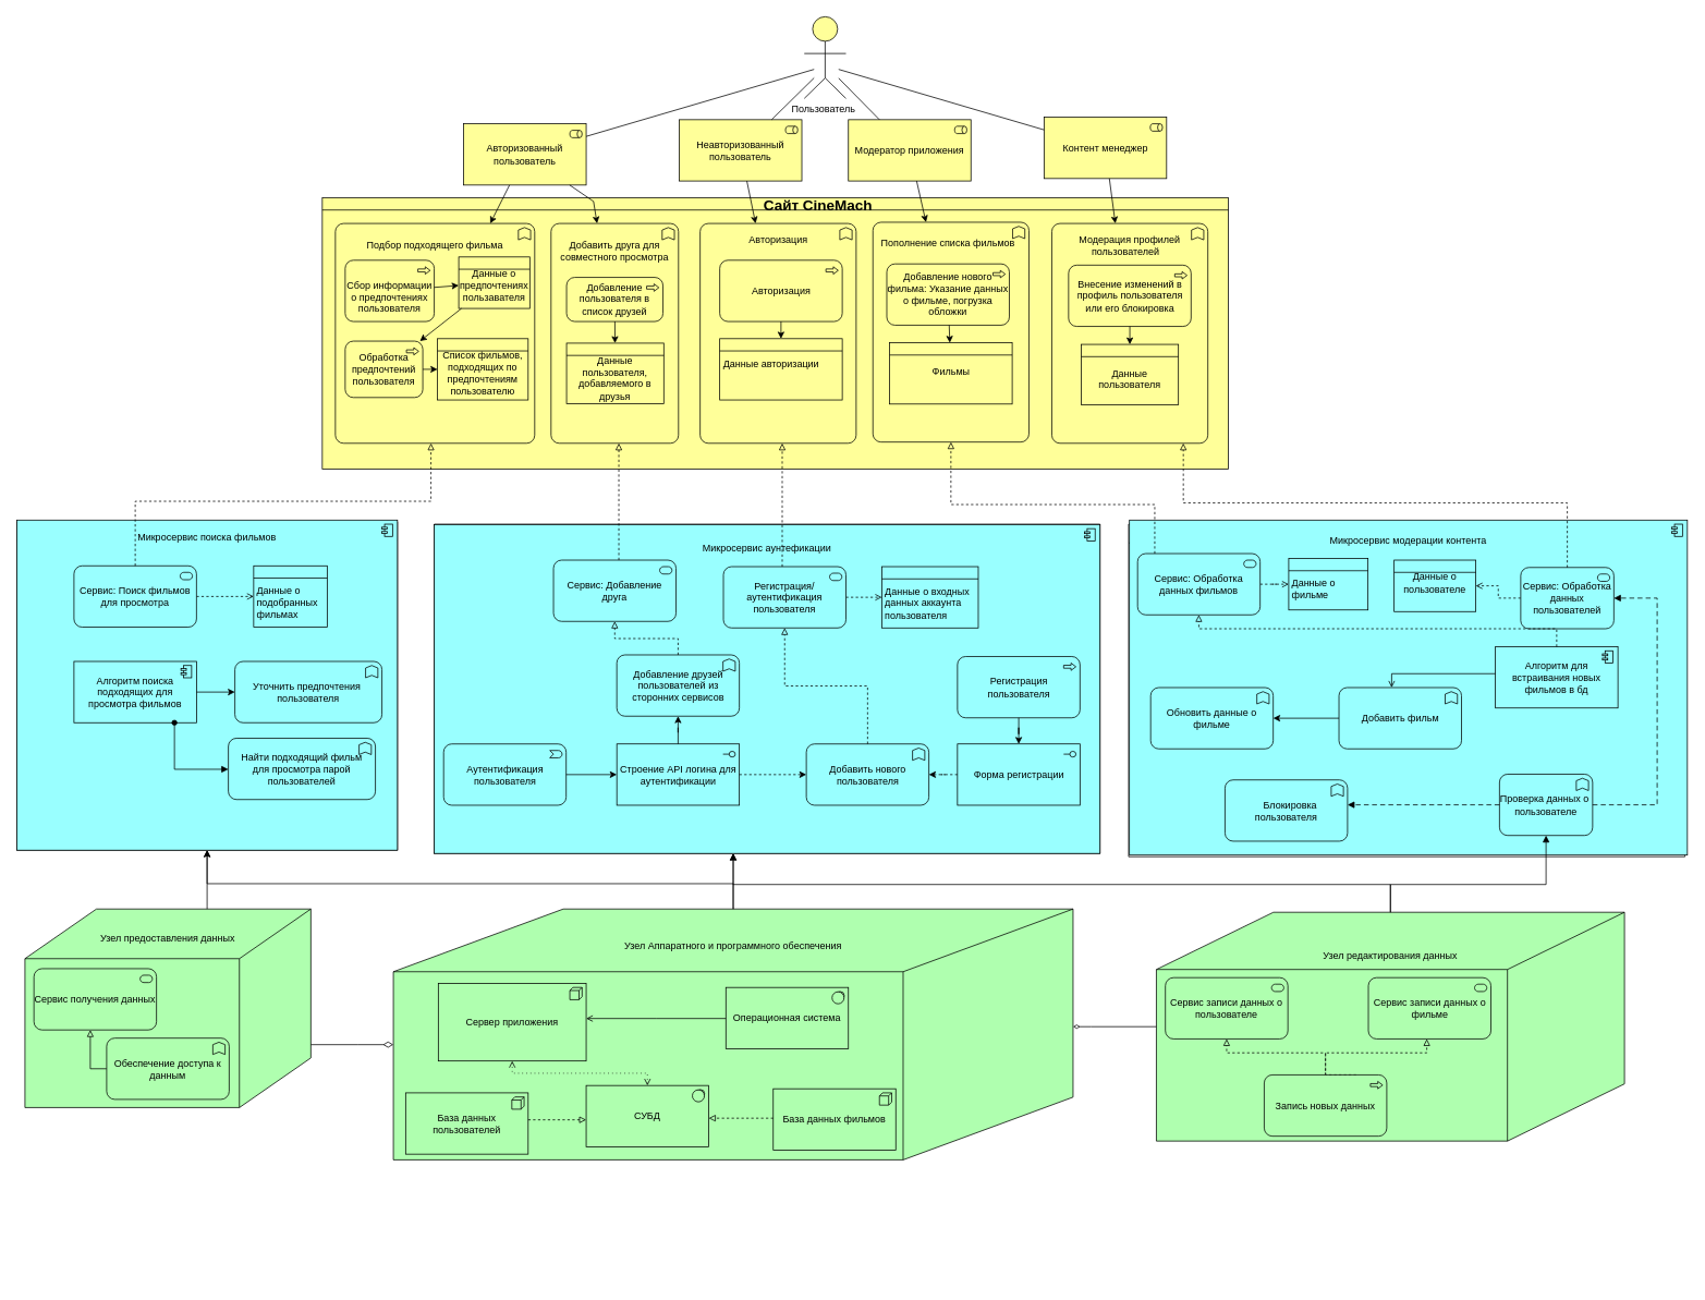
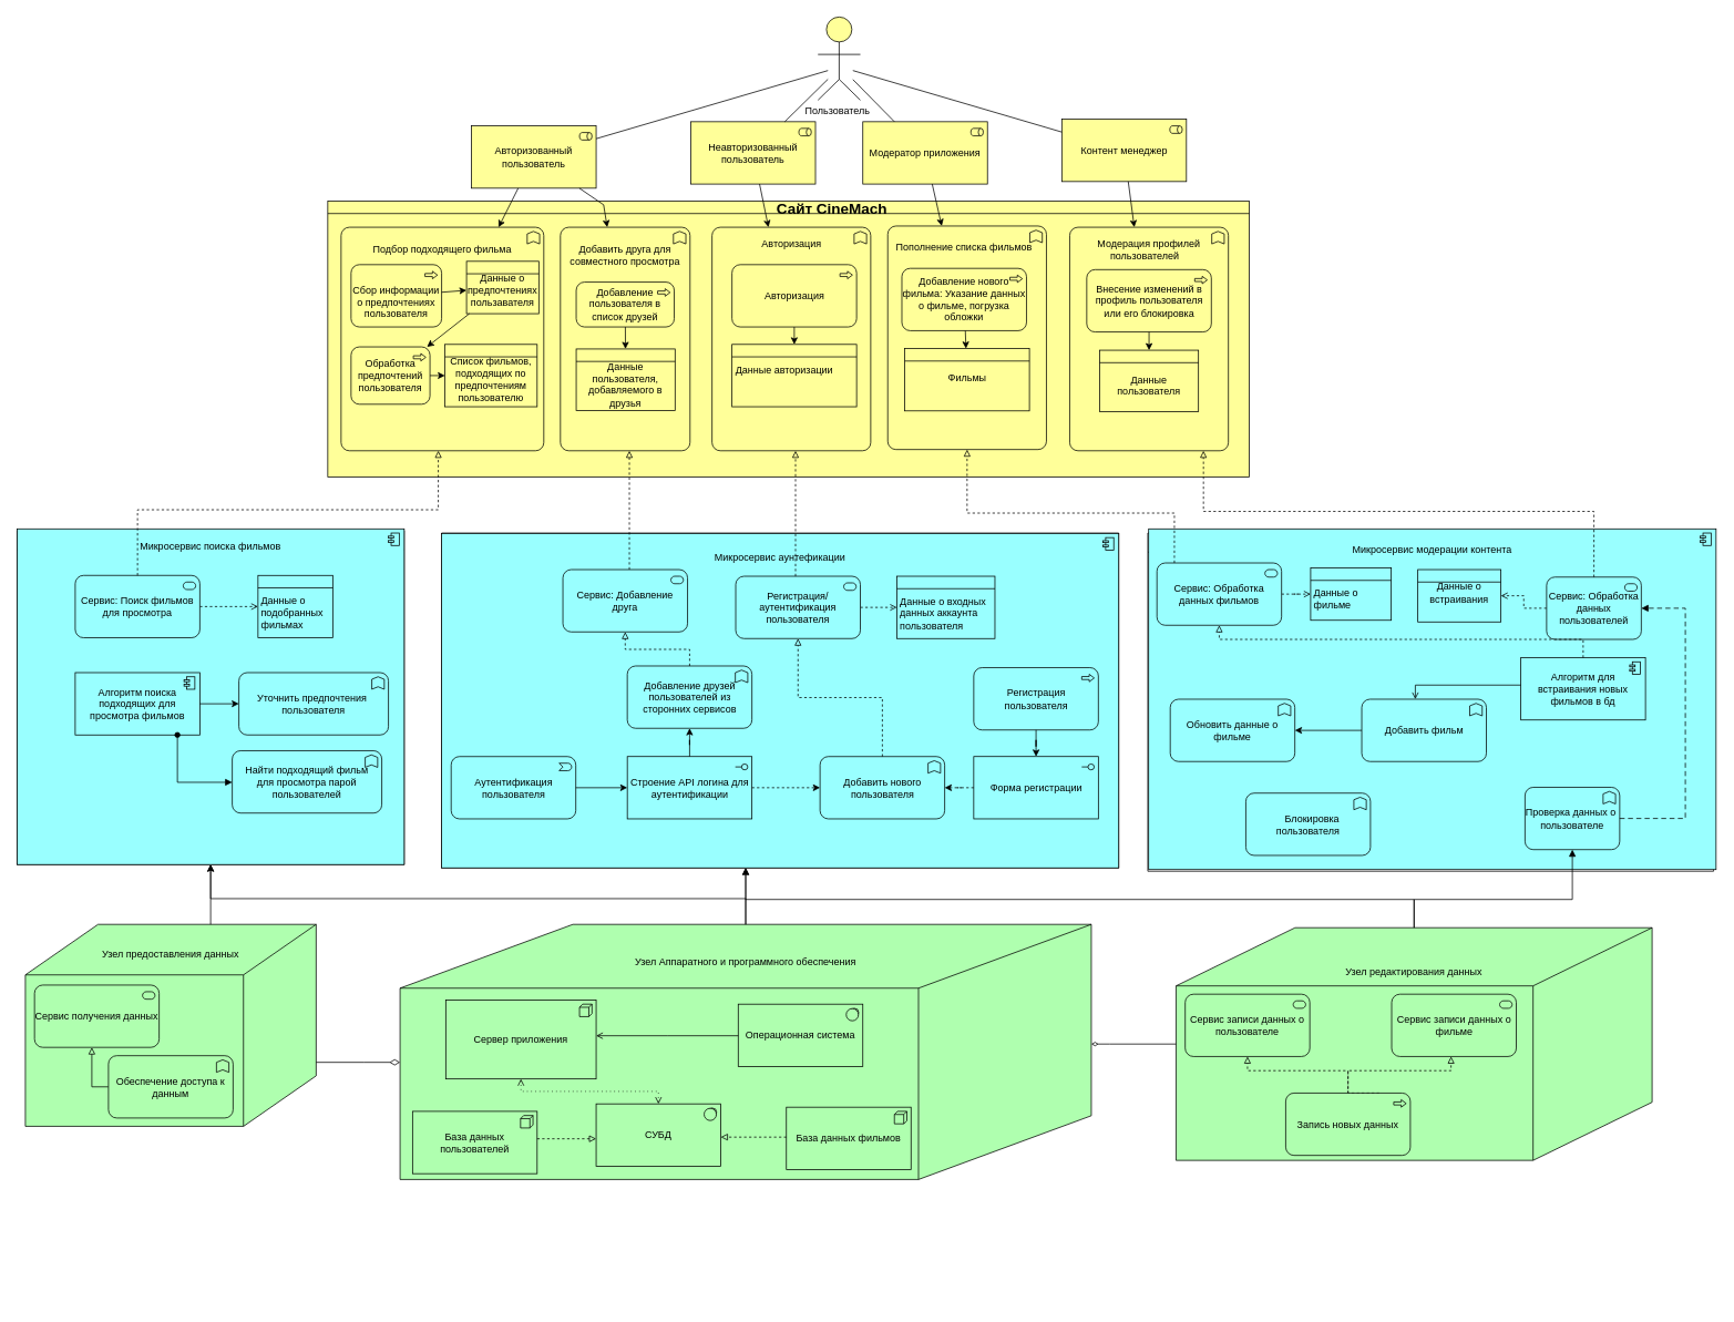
- <mxCell id="41" value="&lt;br&gt;Данные о пользователе" style="html=1;outlineConnect=0;whiteSpace=wrap;fillColor=#99ffff;shape=mxgraph.archimate3.businessObject;overflow=fill" parent="26" vertex="1"><mxGeometry x="325" y="44" width="100" height="63" as="geometry" /></mxCell>
+ <mxCell id="41" value="&lt;br&gt;Данные о встраивания" style="html=1;outlineConnect=0;whiteSpace=wrap;fillColor=#99ffff;shape=mxgraph.archimate3.businessObject;overflow=fill" parent="26" vertex="1"><mxGeometry x="325" y="44" width="100" height="63" as="geometry" /></mxCell>
- <mxCell id="43" value="" style="edgeStyle=elbowEdgeStyle;html=1;endArrow=block;dashed=1;elbow=vertical;endFill=1;dashPattern=6 4;rounded=0;" edge="1" parent="26" source="31" target="37"><mxGeometry width="160" relative="1" as="geometry"><mxPoint x="578" y="354" as="sourcePoint" /><mxPoint x="624" y="86" as="targetPoint" /><Array as="points"><mxPoint x="484" y="342" /><mxPoint x="657" y="218" /><mxPoint x="621" y="265" /><mxPoint x="401" y="397" /><mxPoint x="645" y="200" /></Array></mxGeometry></mxCell>
